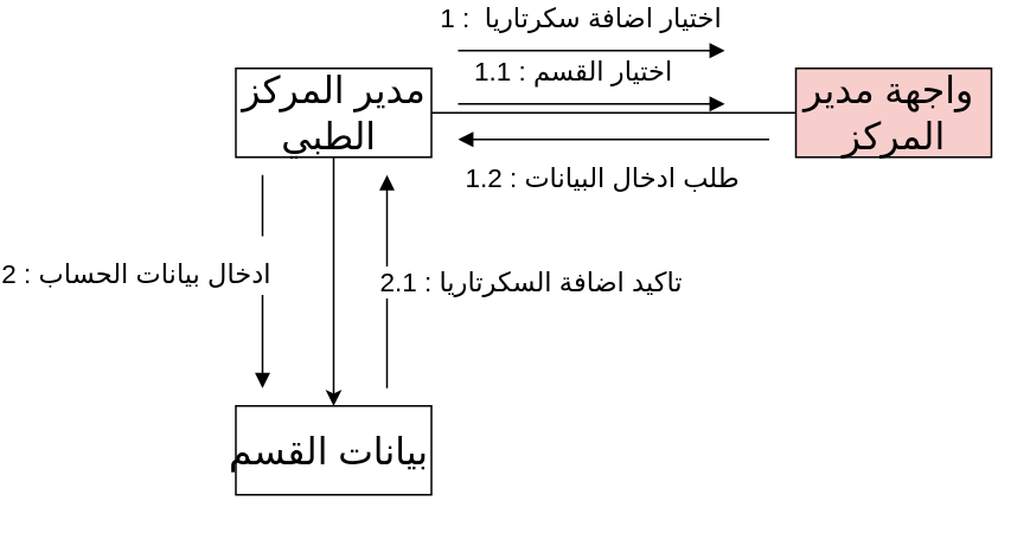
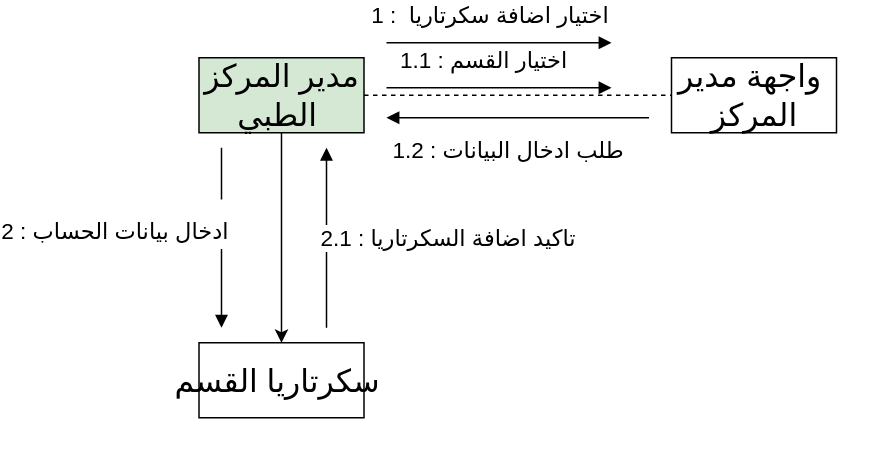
- <mxCell id="2" value="&lt;span style=&quot;font-size: 21px&quot;&gt;مدير المركز&lt;br&gt;الطبي&amp;nbsp;&lt;/span&gt;" style="html=1;" vertex="1" parent="1"><mxGeometry x="20" y="30" width="110" height="50" as="geometry" /></mxCell>
+ <mxCell id="2" value="&lt;span style=&quot;font-size: 21px&quot;&gt;مدير المركز&lt;br&gt;الطبي&amp;nbsp;&lt;/span&gt;" style="html=1;fillColor=#d5e8d4;" vertex="1" parent="1"><mxGeometry x="20" y="30" width="110" height="50" as="geometry" /></mxCell>
- <mxCell id="3" value="" style="endArrow=none;html=1;edgeStyle=orthogonalEdgeStyle;entryX=0;entryY=0.5;entryDx=0;entryDy=0;exitX=1;exitY=0.5;exitDx=0;exitDy=0;" edge="1" parent="1" source="2" target="8"><mxGeometry relative="1" as="geometry"><mxPoint x="145" y="55" as="sourcePoint" /><mxPoint x="325" y="55" as="targetPoint" /></mxGeometry></mxCell>
+ <mxCell id="3" value="" style="endArrow=none;html=1;edgeStyle=orthogonalEdgeStyle;entryX=0;entryY=0.5;entryDx=0;entryDy=0;exitX=1;exitY=0.5;exitDx=0;exitDy=0;dashed=1;" edge="1" parent="1" source="2" target="8"><mxGeometry relative="1" as="geometry"><mxPoint x="145" y="55" as="sourcePoint" /><mxPoint x="325" y="55" as="targetPoint" /></mxGeometry></mxCell>
- <mxCell id="8" value="&lt;span style=&quot;font-size: 21px&quot;&gt;واجهة مدير&amp;nbsp;&lt;br&gt;المركز&lt;br&gt;&lt;/span&gt;" style="html=1;fillColor=#f8cecc;" vertex="1" parent="1"><mxGeometry x="335" y="30" width="110" height="50" as="geometry" /></mxCell>
+ <mxCell id="8" value="&lt;span style=&quot;font-size: 21px&quot;&gt;واجهة مدير&amp;nbsp;&lt;br&gt;المركز&lt;br&gt;&lt;/span&gt;" style="html=1;" vertex="1" parent="1"><mxGeometry x="335" y="30" width="110" height="50" as="geometry" /></mxCell>
- <mxCell id="9" value="&lt;span style=&quot;font-size: 21px&quot;&gt;بيانات القسم&amp;nbsp;&lt;/span&gt;" style="html=1;" vertex="1" parent="1"><mxGeometry x="20" y="220" width="110" height="50" as="geometry" /></mxCell>
+ <mxCell id="9" value="&lt;span style=&quot;font-size: 21px&quot;&gt;سكرتاريا القسم&amp;nbsp;&lt;/span&gt;" style="html=1;" vertex="1" parent="1"><mxGeometry x="20" y="220" width="110" height="50" as="geometry" /></mxCell>
